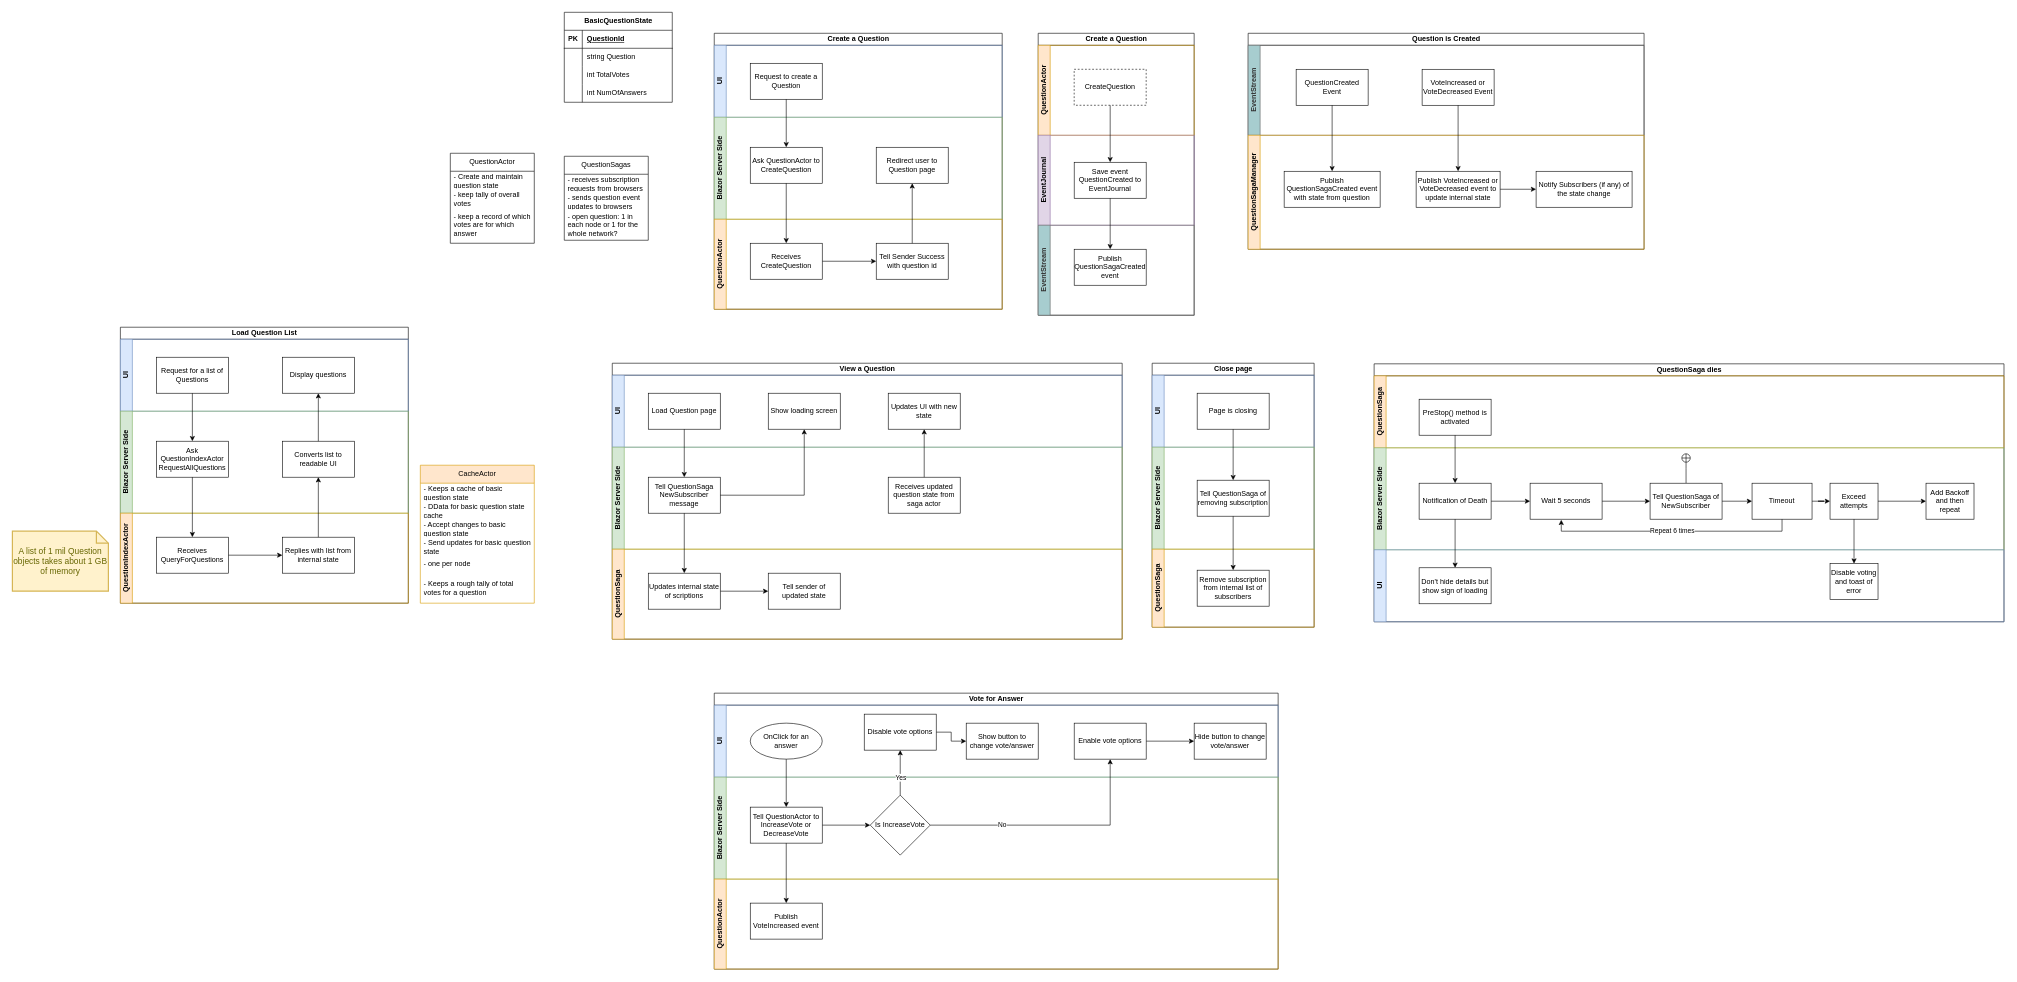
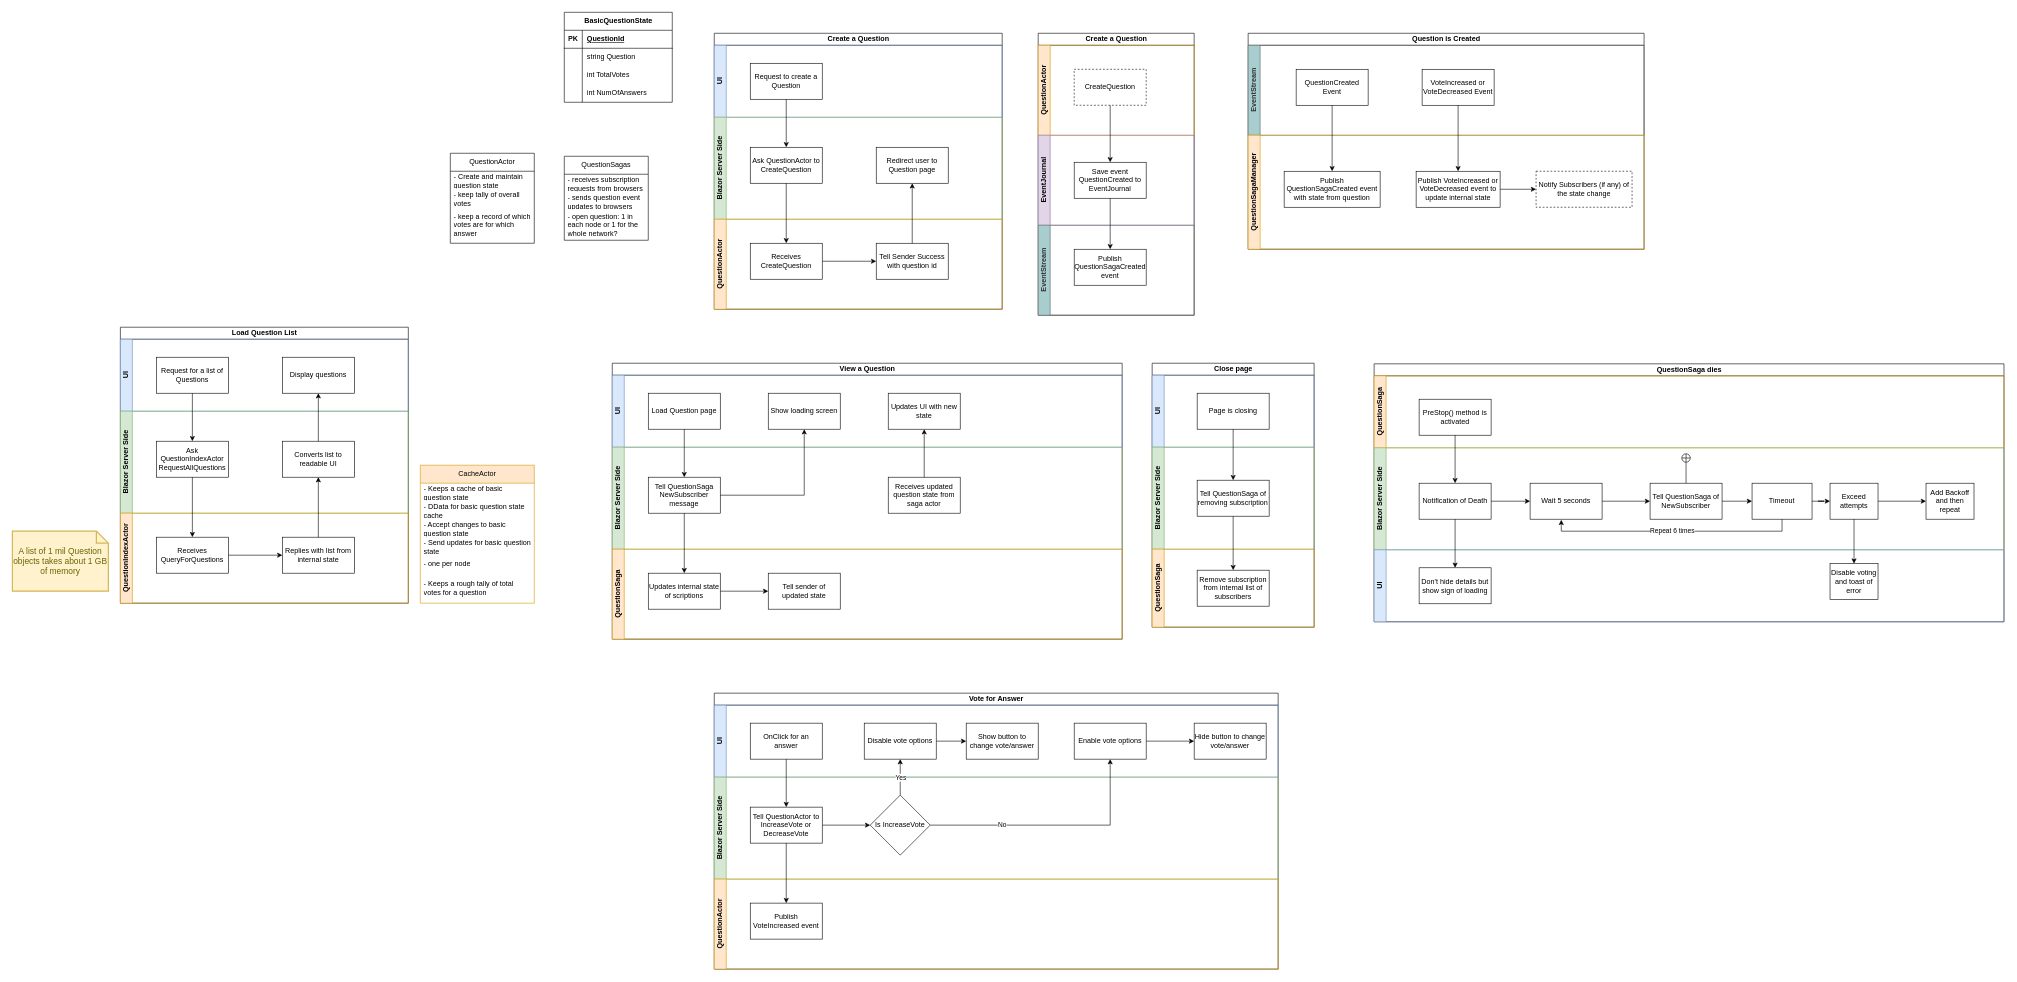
- <mxCell id="76" value="Notify Subscribers (if any) of the state change" style="rounded=0;whiteSpace=wrap;html=1;" vertex="1" parent="72"><mxGeometry x="480" y="60" width="160" height="60" as="geometry" /></mxCell>
+ <mxCell id="76" value="Notify Subscribers (if any) of the state change" style="rounded=0;whiteSpace=wrap;html=1;dashed=1;" vertex="1" parent="72"><mxGeometry x="480" y="60" width="160" height="60" as="geometry" /></mxCell>
- <mxCell id="131" value="Disable vote options" style="whiteSpace=wrap;html=1;rounded=0;" vertex="1" parent="128"><mxGeometry x="250" y="15" width="120" height="60" as="geometry" /></mxCell>
+ <mxCell id="131" value="Disable vote options" style="whiteSpace=wrap;html=1;rounded=0;" vertex="1" parent="128"><mxGeometry x="250" y="30" width="120" height="60" as="geometry" /></mxCell>
- <mxCell id="129" value="OnClick for an answer" style="ellipse;whiteSpace=wrap;html=1;" vertex="1" parent="128"><mxGeometry x="60" y="30" width="120" height="60" as="geometry" /></mxCell>
+ <mxCell id="129" value="OnClick for an answer" style="rounded=0;whiteSpace=wrap;html=1;" vertex="1" parent="128"><mxGeometry x="60" y="30" width="120" height="60" as="geometry" /></mxCell>
